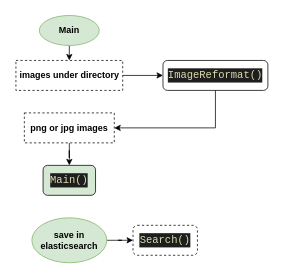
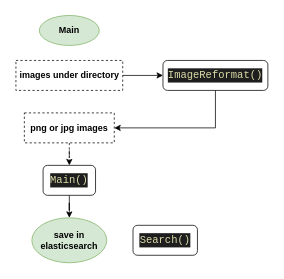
- <mxCell id="2" value="" style="edgeStyle=orthogonalEdgeStyle;rounded=0;orthogonalLoop=1;jettySize=auto;html=1;" parent="1" source="3" target="5" edge="1"><mxGeometry relative="1" as="geometry" /></mxCell>
- <mxCell id="6" value="" style="edgeStyle=orthogonalEdgeStyle;rounded=0;orthogonalLoop=1;jettySize=auto;html=1;fontColor=#000000;" parent="1" source="7" target="11" edge="1"><mxGeometry relative="1" as="geometry" /></mxCell>
+ <mxCell id="6" value="" style="edgeStyle=orthogonalEdgeStyle;rounded=0;orthogonalLoop=1;jettySize=auto;html=1;fontColor=#000000;dashed=1;" parent="1" source="7" target="11" edge="1"><mxGeometry relative="1" as="geometry" /></mxCell>
- <mxCell id="11" value="&lt;div style=&quot;color: rgb(212, 212, 212); background-color: rgb(30, 30, 30); font-family: Consolas, &amp;quot;Courier New&amp;quot;, monospace; font-size: 14px; line-height: 19px;&quot;&gt;&lt;span style=&quot;color: #dcdcaa;&quot;&gt;Main()&lt;/span&gt;&lt;/div&gt;" style="rounded=1;whiteSpace=wrap;html=1;labelBackgroundColor=#FFFFFF;fontColor=#000000;fillColor=#d5e8d4;" parent="1" vertex="1"><mxGeometry x="57" y="220" width="70" height="40" as="geometry" /></mxCell>
+ <mxCell id="11" value="&lt;div style=&quot;color: rgb(212, 212, 212); background-color: rgb(30, 30, 30); font-family: Consolas, &amp;quot;Courier New&amp;quot;, monospace; font-size: 14px; line-height: 19px;&quot;&gt;&lt;span style=&quot;color: #dcdcaa;&quot;&gt;Main()&lt;/span&gt;&lt;/div&gt;" style="rounded=1;whiteSpace=wrap;html=1;labelBackgroundColor=#FFFFFF;fontColor=#000000;fillColor=#FFFFFF;" parent="1" vertex="1"><mxGeometry x="57" y="220" width="70" height="40" as="geometry" /></mxCell>
+ <mxCell id="10" value="" style="edgeStyle=orthogonalEdgeStyle;rounded=0;orthogonalLoop=1;jettySize=auto;html=1;fontColor=#000000;" parent="1" source="11" target="13" edge="1"><mxGeometry relative="1" as="geometry" /></mxCell>
- <mxCell id="12" value="" style="edgeStyle=orthogonalEdgeStyle;rounded=0;orthogonalLoop=1;jettySize=auto;html=1;fontColor=#000000;" parent="1" source="13" target="14" edge="1"><mxGeometry relative="1" as="geometry" /></mxCell>
- <mxCell id="14" value="&lt;div style=&quot;color: rgb(212, 212, 212); background-color: rgb(30, 30, 30); font-family: Consolas, &amp;quot;Courier New&amp;quot;, monospace; font-size: 14px; line-height: 19px;&quot;&gt;&lt;span style=&quot;color: #dcdcaa;&quot;&gt;Search()&lt;/span&gt;&lt;/div&gt;" style="rounded=1;whiteSpace=wrap;html=1;labelBackgroundColor=#FFFFFF;fontColor=#000000;fillColor=#FFFFFF;dashed=1;" parent="1" vertex="1"><mxGeometry x="177" y="300" width="86" height="40" as="geometry" /></mxCell>
+ <mxCell id="14" value="&lt;div style=&quot;color: rgb(212, 212, 212); background-color: rgb(30, 30, 30); font-family: Consolas, &amp;quot;Courier New&amp;quot;, monospace; font-size: 14px; line-height: 19px;&quot;&gt;&lt;span style=&quot;color: #dcdcaa;&quot;&gt;Search()&lt;/span&gt;&lt;/div&gt;" style="rounded=1;whiteSpace=wrap;html=1;labelBackgroundColor=#FFFFFF;fontColor=#000000;fillColor=#FFFFFF;" parent="1" vertex="1"><mxGeometry x="177" y="300" width="86" height="40" as="geometry" /></mxCell>
